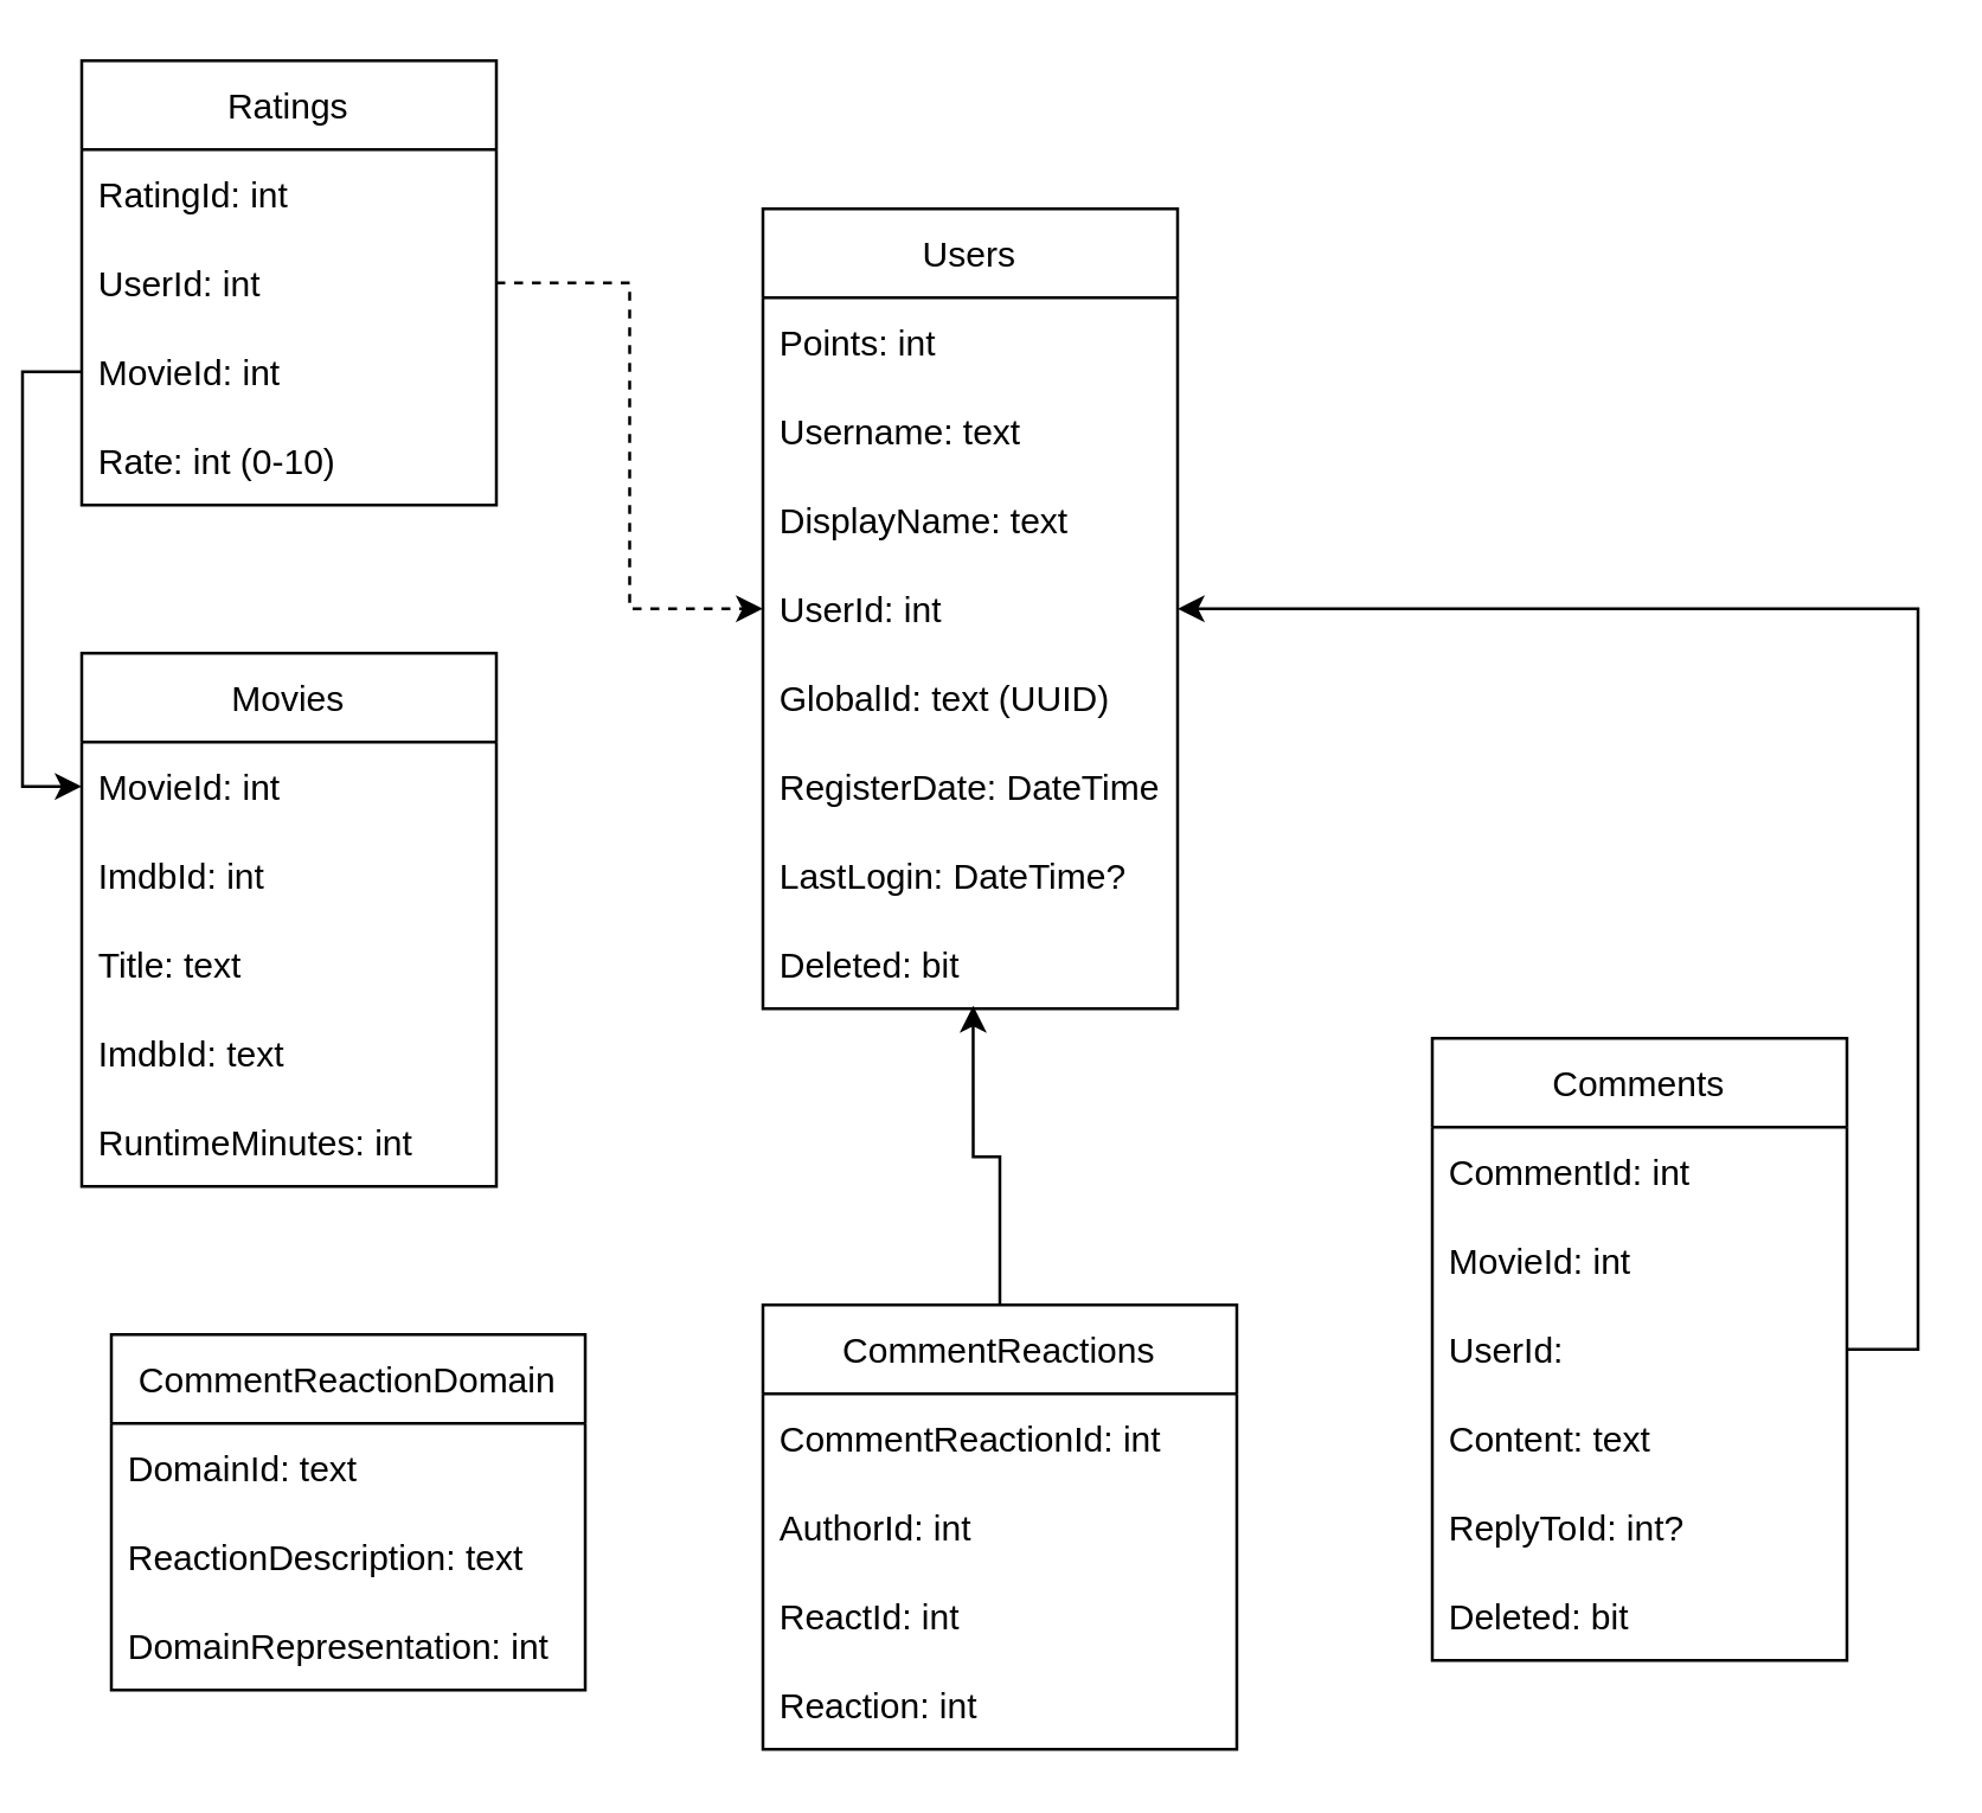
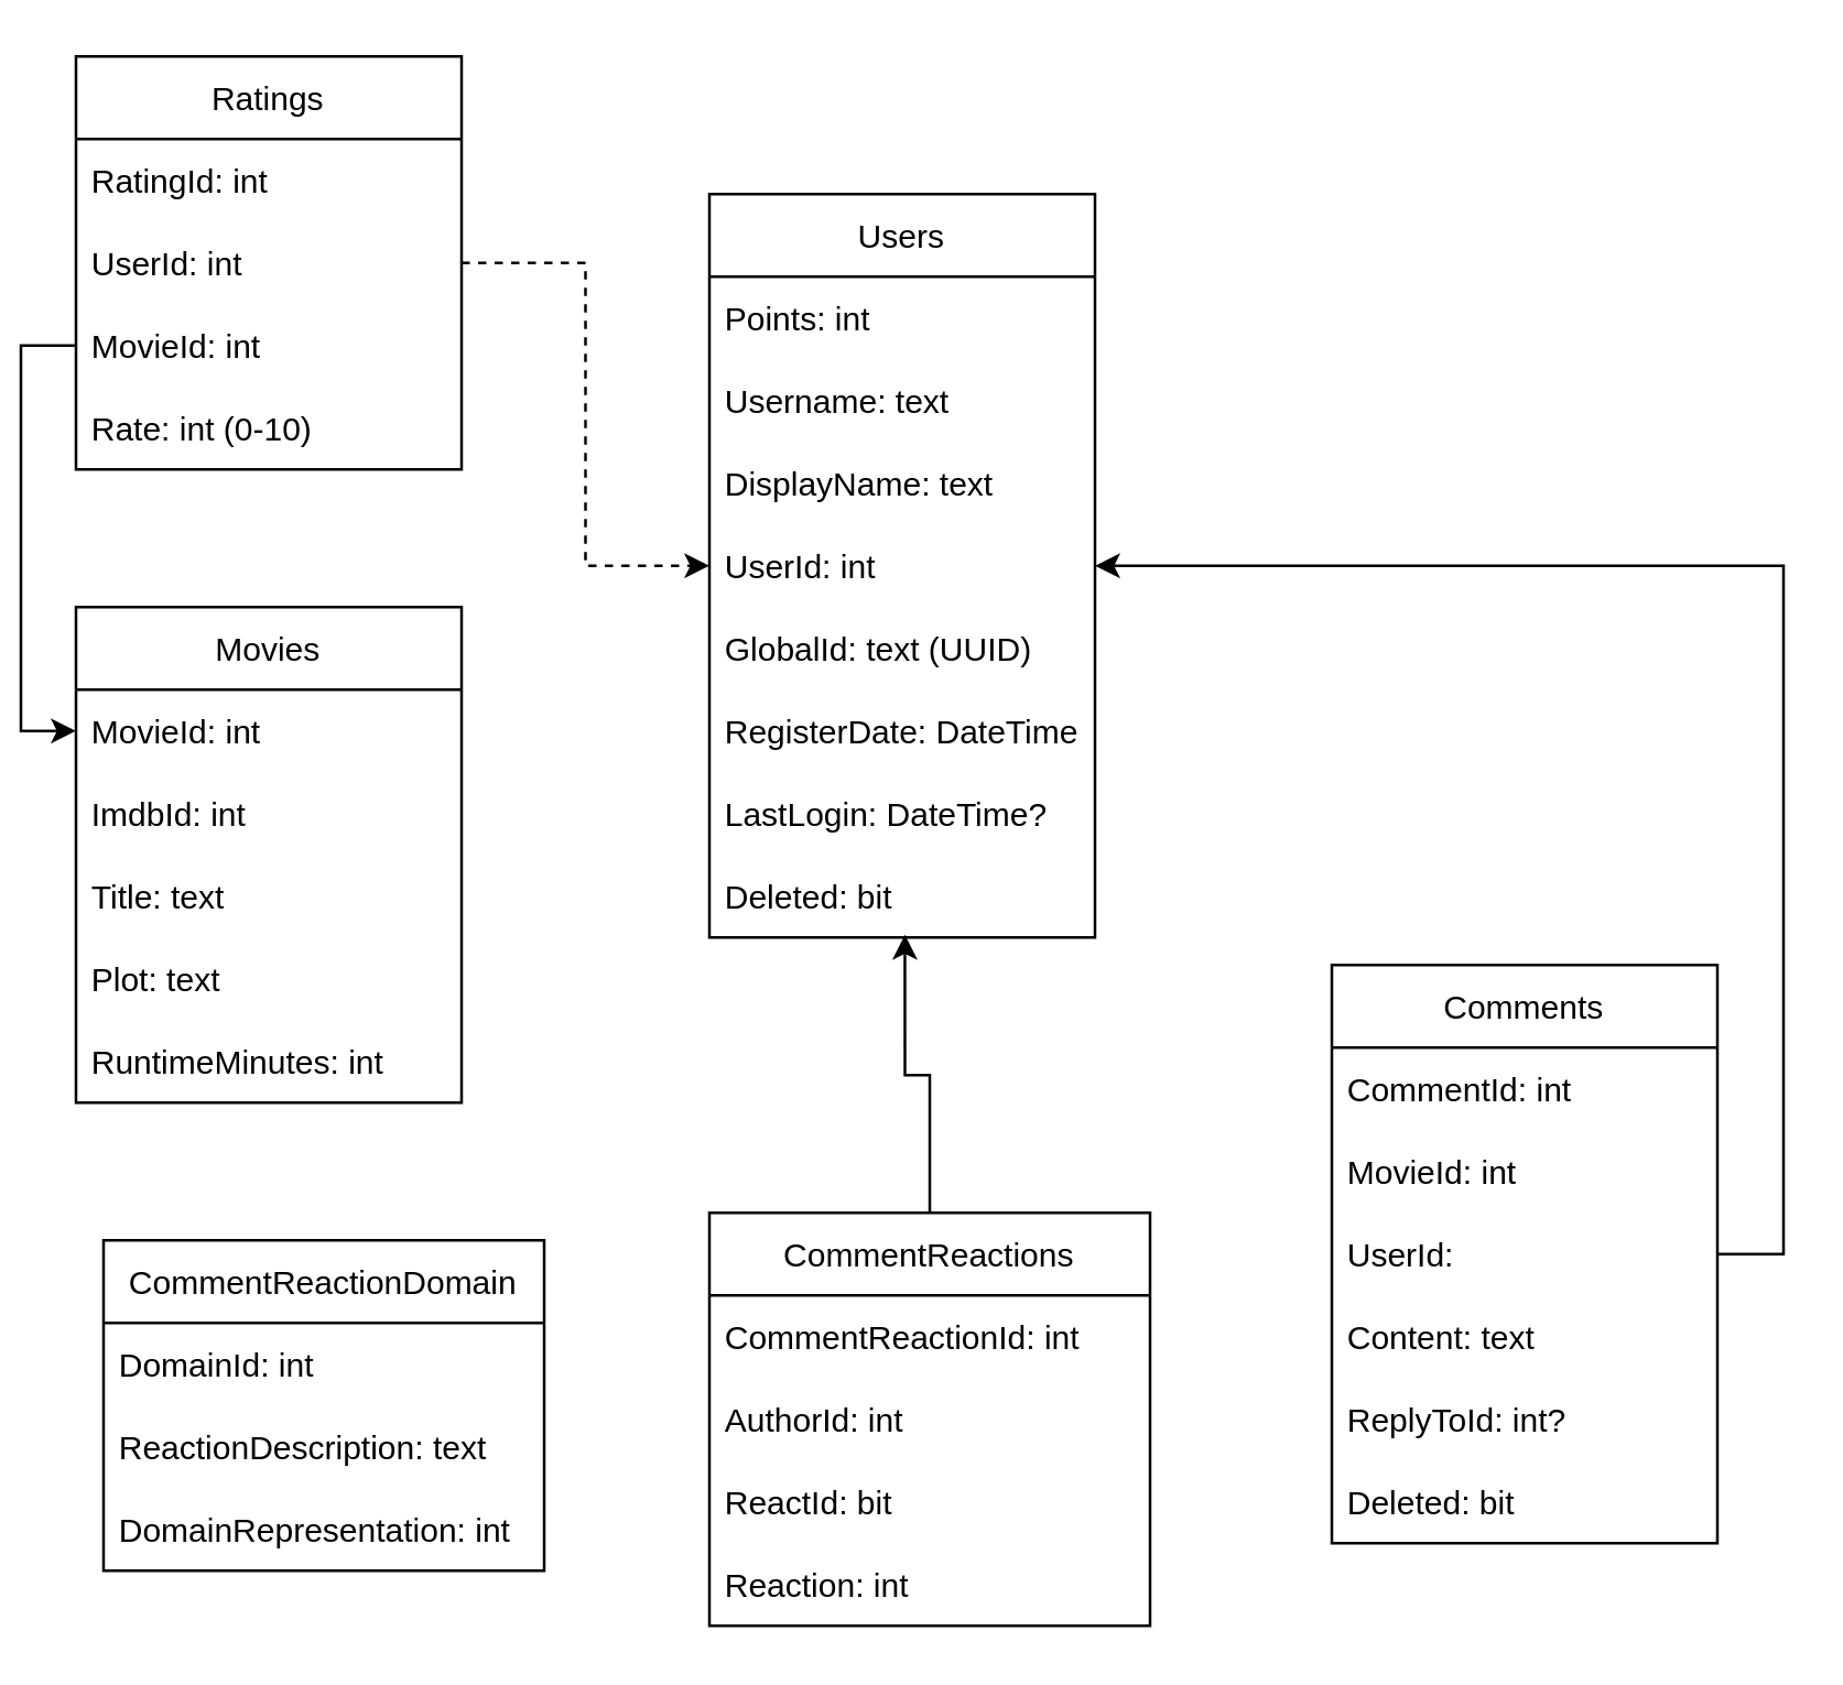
- <mxCell id="22" value="ImdbId: text" style="text;strokeColor=none;fillColor=none;align=left;verticalAlign=middle;spacingLeft=4;spacingRight=4;overflow=hidden;points=[[0,0.5],[1,0.5]];portConstraint=eastwest;rotatable=0;" parent="18" vertex="1"><mxGeometry y="120" width="140" height="30" as="geometry" /></mxCell>
+ <mxCell id="22" value="Plot: text" style="text;strokeColor=none;fillColor=none;align=left;verticalAlign=middle;spacingLeft=4;spacingRight=4;overflow=hidden;points=[[0,0.5],[1,0.5]];portConstraint=eastwest;rotatable=0;" parent="18" vertex="1"><mxGeometry y="120" width="140" height="30" as="geometry" /></mxCell>
- <mxCell id="39" value="DomainId: text" style="text;strokeColor=none;fillColor=none;align=left;verticalAlign=middle;spacingLeft=4;spacingRight=4;overflow=hidden;points=[[0,0.5],[1,0.5]];portConstraint=eastwest;rotatable=0;" vertex="1" parent="38"><mxGeometry y="30" width="160" height="30" as="geometry" /></mxCell>
+ <mxCell id="39" value="DomainId: int" style="text;strokeColor=none;fillColor=none;align=left;verticalAlign=middle;spacingLeft=4;spacingRight=4;overflow=hidden;points=[[0,0.5],[1,0.5]];portConstraint=eastwest;rotatable=0;" vertex="1" parent="38"><mxGeometry y="30" width="160" height="30" as="geometry" /></mxCell>
- <mxCell id="34" value="ReactId: int" style="text;strokeColor=none;fillColor=none;align=left;verticalAlign=middle;spacingLeft=4;spacingRight=4;overflow=hidden;points=[[0,0.5],[1,0.5]];portConstraint=eastwest;rotatable=0;" parent="31" vertex="1"><mxGeometry y="90" width="160" height="30" as="geometry" /></mxCell>
+ <mxCell id="34" value="ReactId: bit" style="text;strokeColor=none;fillColor=none;align=left;verticalAlign=middle;spacingLeft=4;spacingRight=4;overflow=hidden;points=[[0,0.5],[1,0.5]];portConstraint=eastwest;rotatable=0;" parent="31" vertex="1"><mxGeometry y="90" width="160" height="30" as="geometry" /></mxCell>
